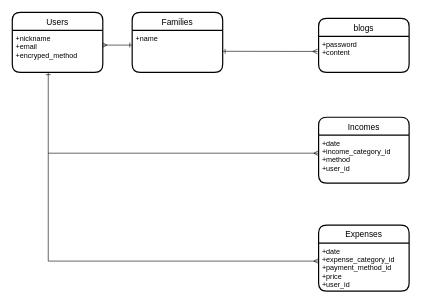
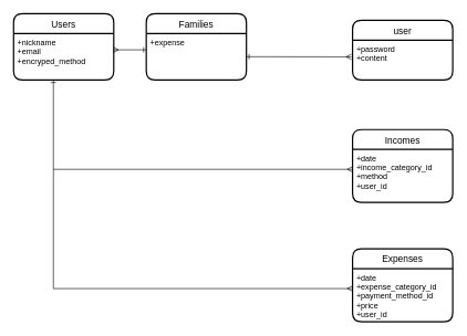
- <mxCell id="4" value="blogs" style="swimlane;childLayout=stackLayout;horizontal=1;startSize=30;horizontalStack=0;rounded=1;fontSize=14;fontStyle=0;strokeWidth=2;resizeParent=0;resizeLast=1;shadow=0;dashed=0;align=center;" parent="1" vertex="1"><mxGeometry x="531" y="30" width="151" height="90" as="geometry" /></mxCell>
+ <mxCell id="4" value="user" style="swimlane;childLayout=stackLayout;horizontal=1;startSize=30;horizontalStack=0;rounded=1;fontSize=14;fontStyle=0;strokeWidth=2;resizeParent=0;resizeLast=1;shadow=0;dashed=0;align=center;" parent="1" vertex="1"><mxGeometry x="531" y="30" width="151" height="90" as="geometry" /></mxCell>
- <mxCell id="15" value="+name&#10;" style="align=left;strokeColor=none;fillColor=none;spacingLeft=4;fontSize=12;verticalAlign=top;resizable=0;rotatable=0;part=1;" vertex="1" parent="14"><mxGeometry y="30" width="151" height="70" as="geometry" /></mxCell>
+ <mxCell id="15" value="+expense&#10;" style="align=left;strokeColor=none;fillColor=none;spacingLeft=4;fontSize=12;verticalAlign=top;resizable=0;rotatable=0;part=1;" vertex="1" parent="14"><mxGeometry y="30" width="151" height="70" as="geometry" /></mxCell>
